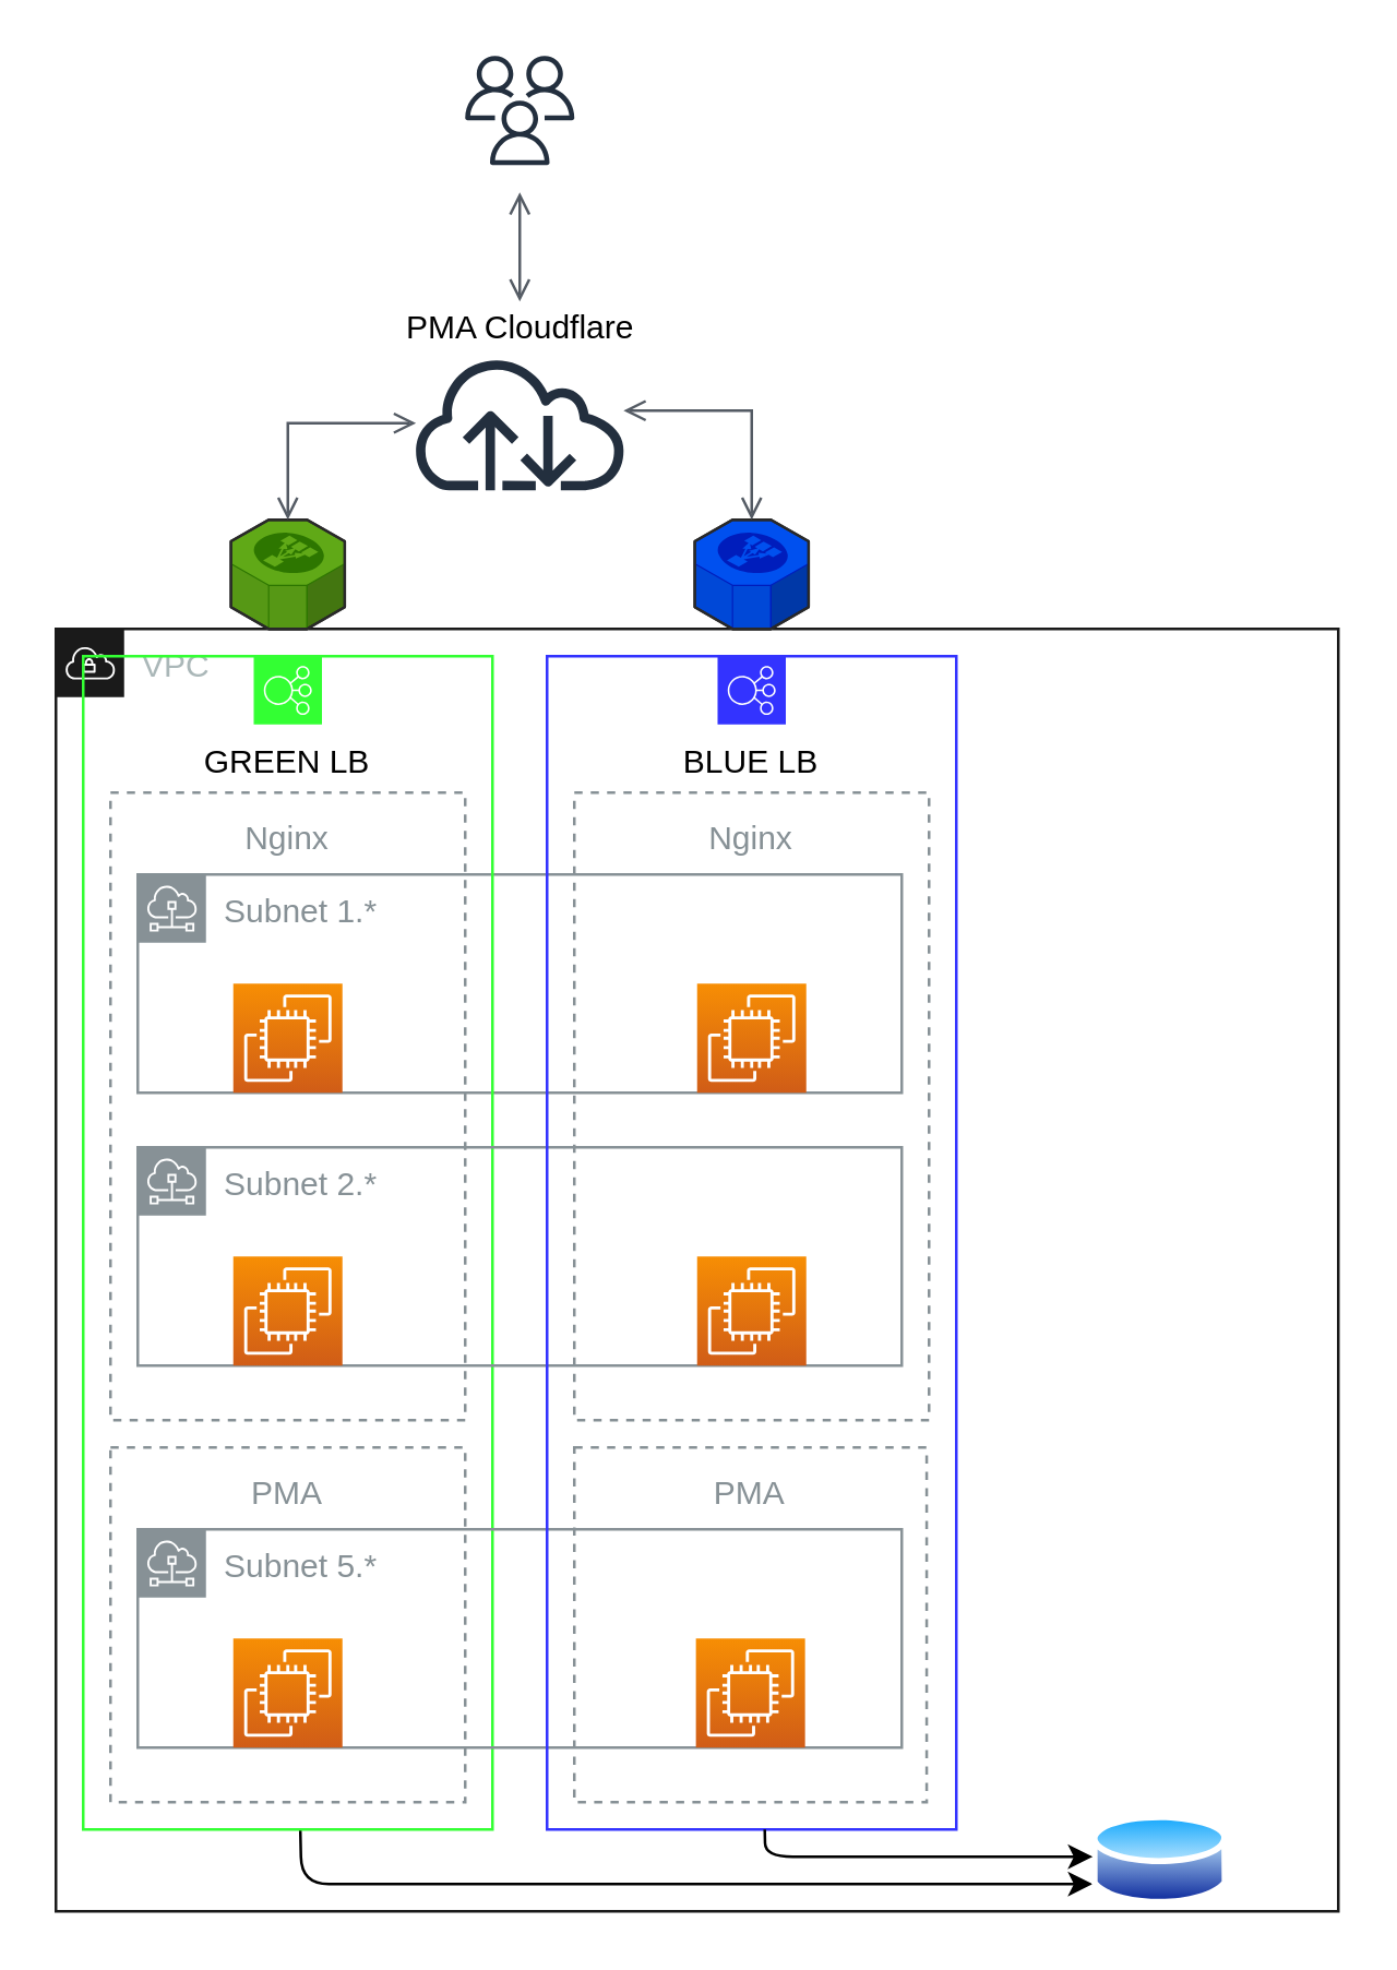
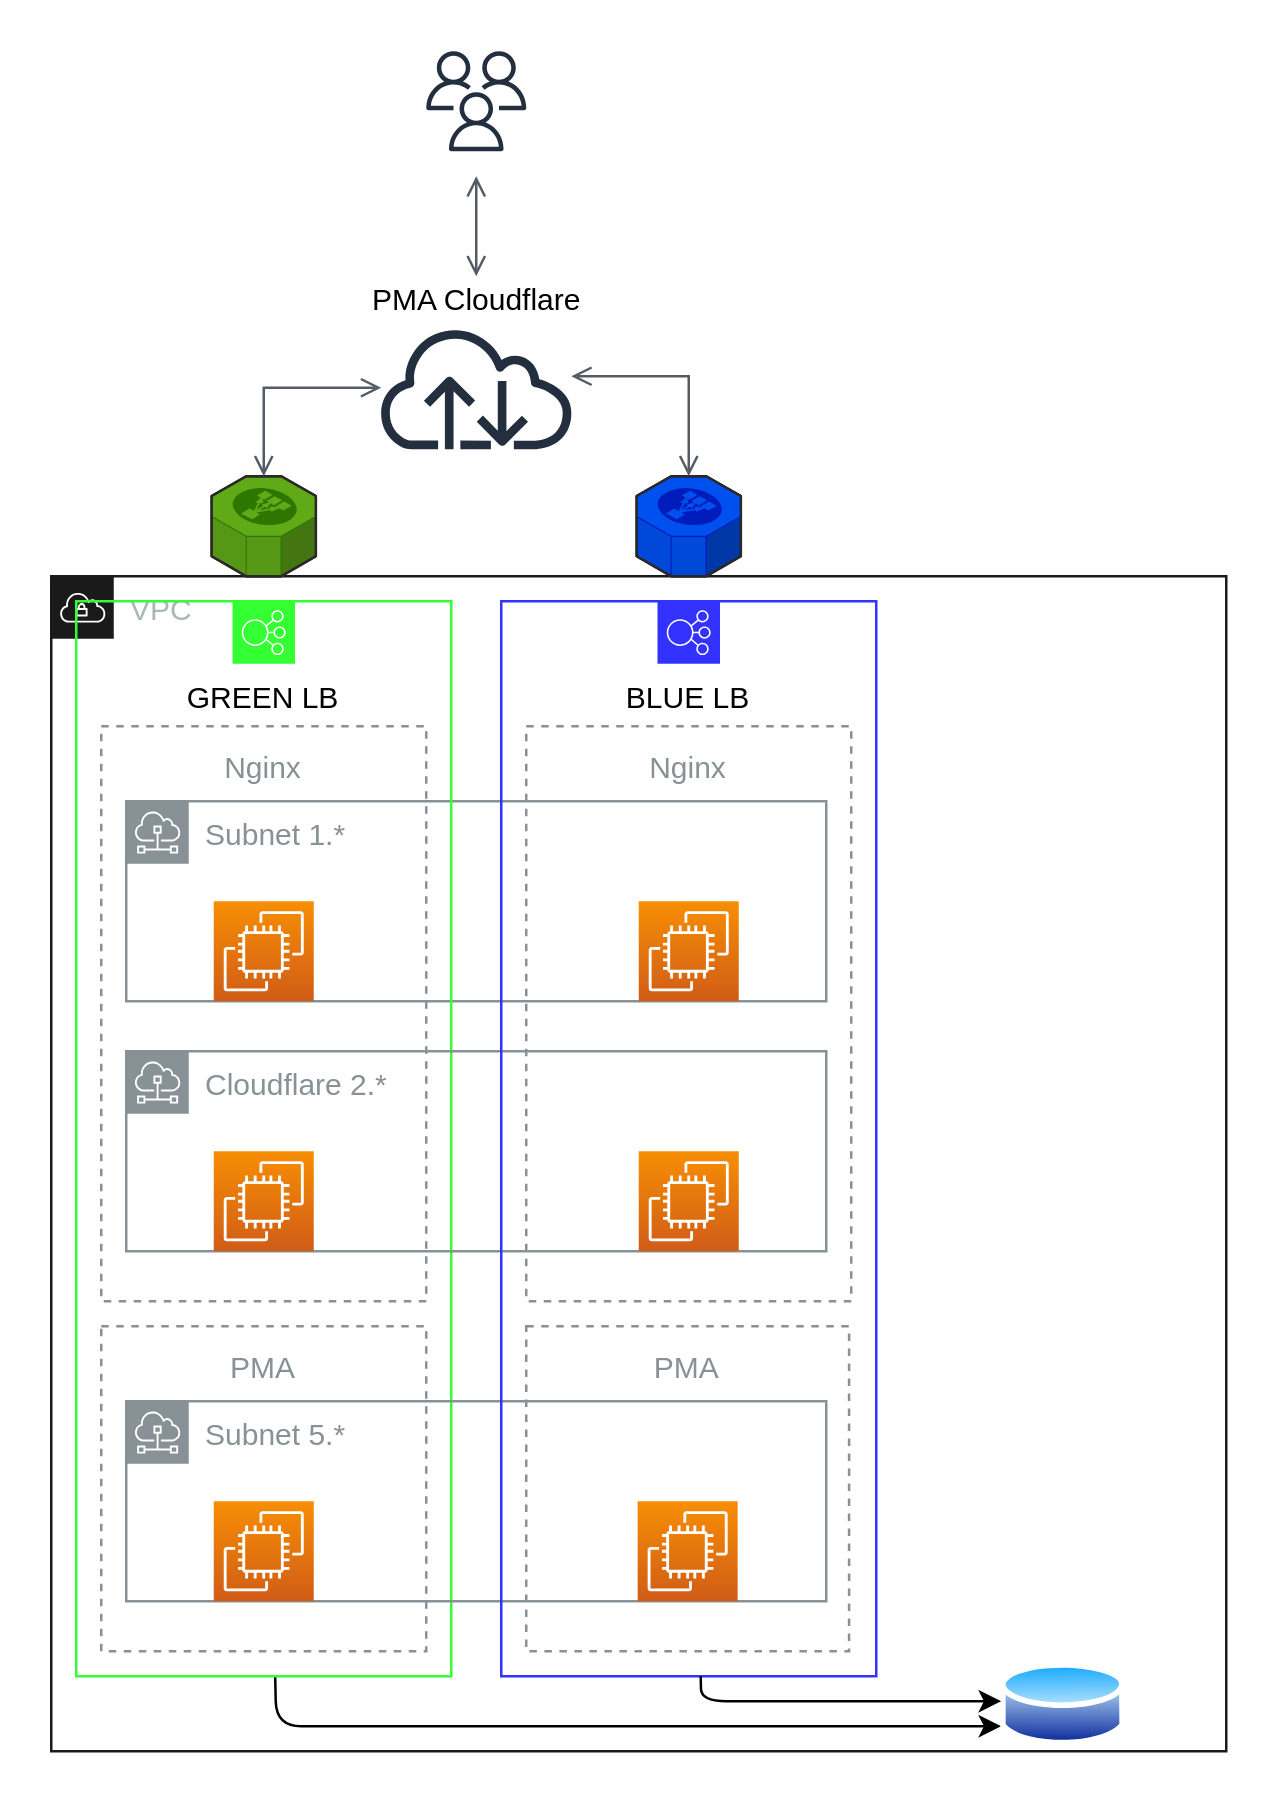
- <mxCell id="20" value="Subnet 2.*" style="outlineConnect=0;gradientColor=none;html=1;whiteSpace=wrap;fontSize=12;fontStyle=0;shape=mxgraph.aws4.group;grIcon=mxgraph.aws4.group_subnet;strokeColor=#879196;fillColor=none;verticalAlign=top;align=left;spacingLeft=30;fontColor=#879196;dashed=0;" parent="1" vertex="1"><mxGeometry x="50" y="420" width="280" height="80" as="geometry" /></mxCell>
+ <mxCell id="20" value="Cloudflare 2.*" style="outlineConnect=0;gradientColor=none;html=1;whiteSpace=wrap;fontSize=12;fontStyle=0;shape=mxgraph.aws4.group;grIcon=mxgraph.aws4.group_subnet;strokeColor=#879196;fillColor=none;verticalAlign=top;align=left;spacingLeft=30;fontColor=#879196;dashed=0;" parent="1" vertex="1"><mxGeometry x="50" y="420" width="280" height="80" as="geometry" /></mxCell>
